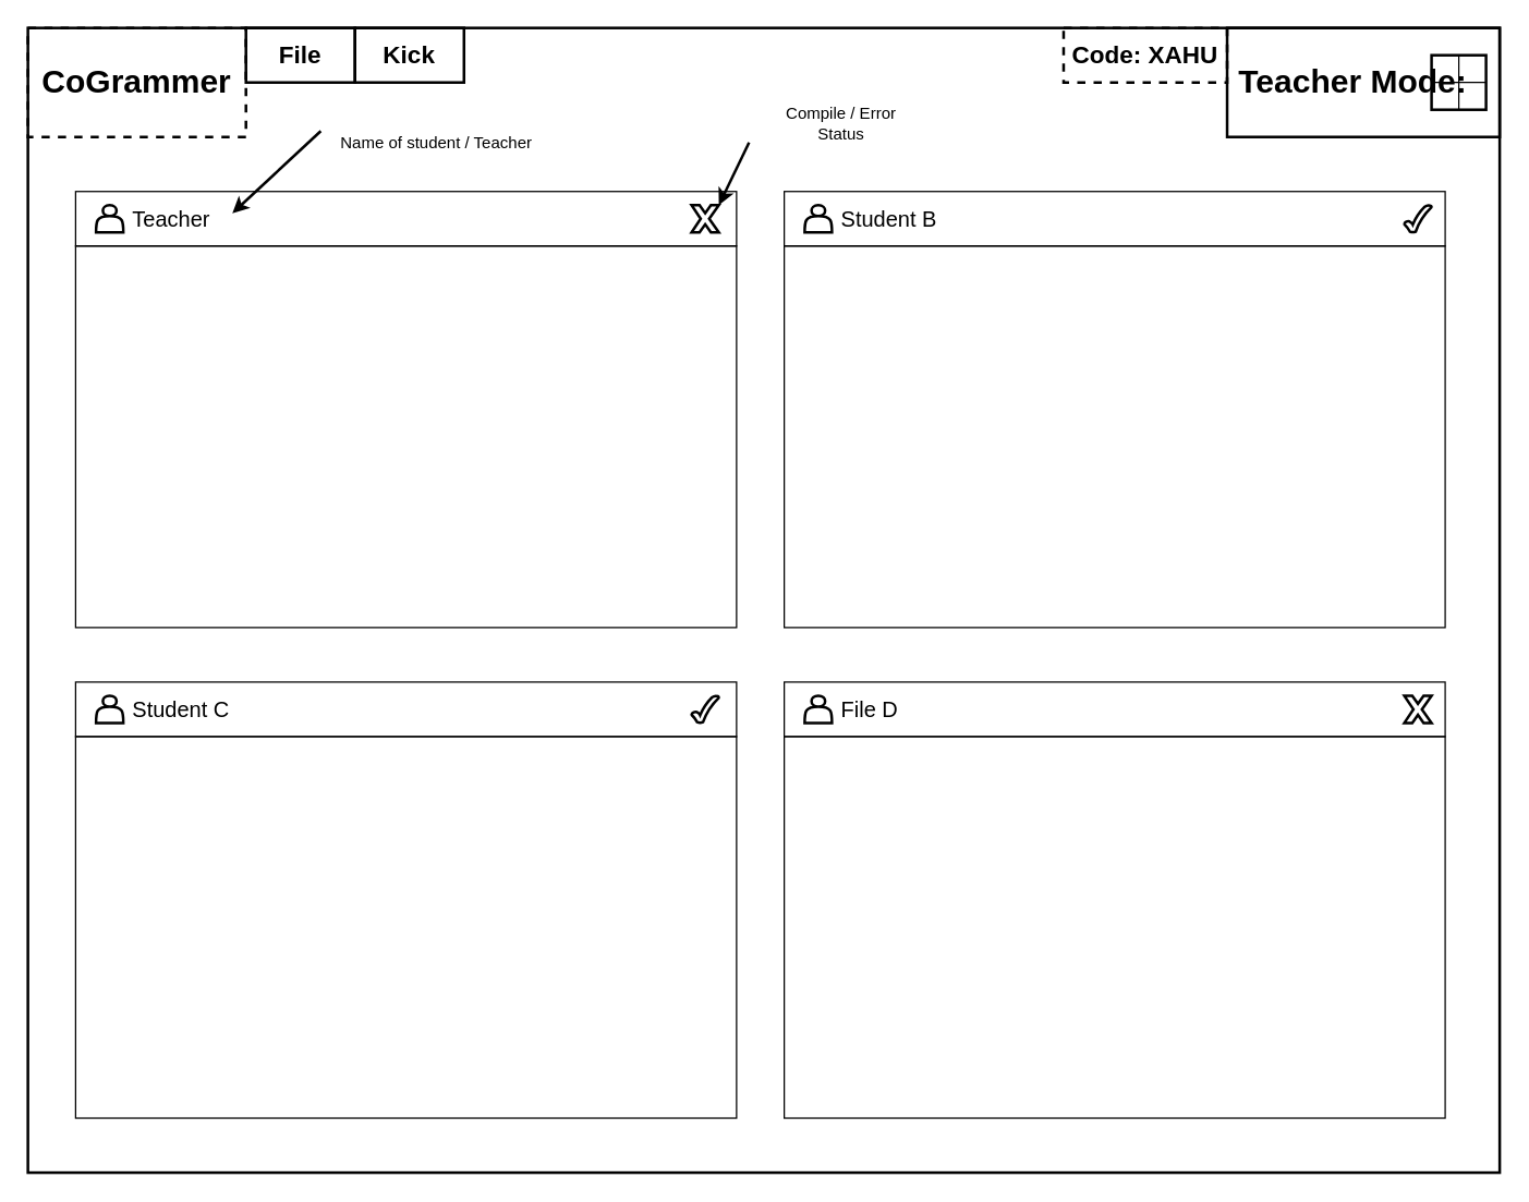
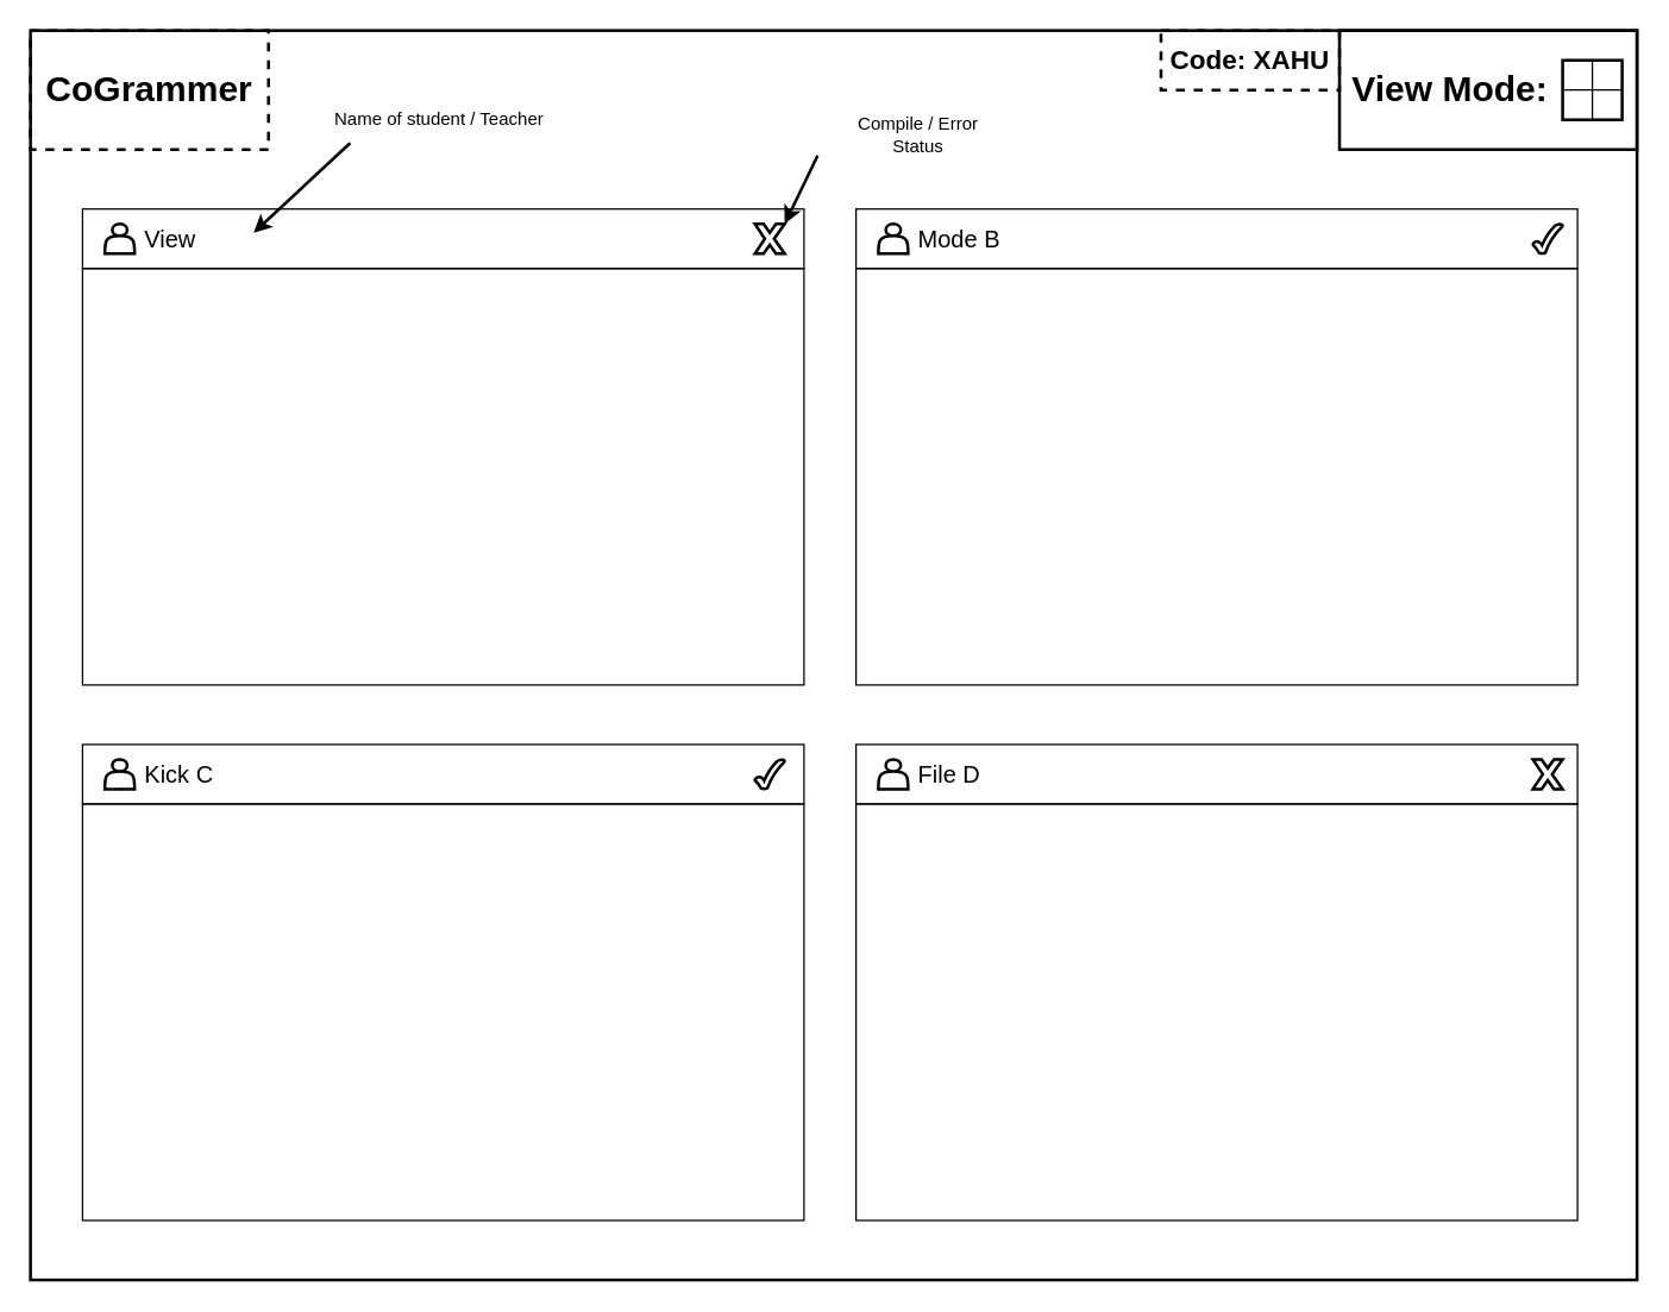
- <mxCell id="28" value="&lt;b&gt;&lt;font style=&quot;font-size: 18px&quot;&gt;File&lt;/font&gt;&lt;/b&gt;" style="rounded=0;whiteSpace=wrap;html=1;strokeWidth=2;fillColor=none;align=center;" parent="1" vertex="1"><mxGeometry x="180" y="20" width="80" height="40" as="geometry" /></mxCell>
- <mxCell id="29" value="&lt;b&gt;&lt;font style=&quot;font-size: 18px&quot;&gt;Kick&lt;/font&gt;&lt;/b&gt;" style="rounded=0;whiteSpace=wrap;html=1;strokeWidth=2;fillColor=none;align=center;" parent="1" vertex="1"><mxGeometry x="260" y="20" width="80" height="40" as="geometry" /></mxCell>
- <mxCell id="11" value="&lt;b&gt;&lt;font style=&quot;font-size: 24px&quot;&gt;&amp;nbsp;Teacher Mode:&amp;nbsp;&lt;/font&gt;&lt;/b&gt;" style="rounded=0;whiteSpace=wrap;html=1;fillColor=none;align=left;strokeWidth=2;" parent="1" vertex="1"><mxGeometry x="900" y="20" width="200" height="80" as="geometry" /></mxCell>
+ <mxCell id="11" value="&lt;b&gt;&lt;font style=&quot;font-size: 24px&quot;&gt;&amp;nbsp;View Mode:&amp;nbsp;&lt;/font&gt;&lt;/b&gt;" style="rounded=0;whiteSpace=wrap;html=1;fillColor=none;align=left;strokeWidth=2;" parent="1" vertex="1"><mxGeometry x="900" y="20" width="200" height="80" as="geometry" /></mxCell>
- <mxCell id="26" value="Name of student / Teacher" style="text;html=1;strokeColor=none;fillColor=none;align=center;verticalAlign=middle;whiteSpace=wrap;rounded=0;" parent="1" vertex="1"><mxGeometry x="245" y="95" width="150" height="20" as="geometry" /></mxCell>
+ <mxCell id="26" value="Name of student / Teacher" style="text;html=1;strokeColor=none;fillColor=none;align=center;verticalAlign=middle;whiteSpace=wrap;rounded=0;" parent="1" vertex="1"><mxGeometry x="220" y="70" width="150" height="20" as="geometry" /></mxCell>
- <mxCell id="10" value="&lt;font style=&quot;font-size: 16px&quot;&gt;&amp;nbsp; &amp;nbsp; &amp;nbsp; &amp;nbsp; &amp;nbsp;Teacher&lt;/font&gt;" style="rounded=0;whiteSpace=wrap;html=1;fillColor=none;align=left;" parent="1" vertex="1"><mxGeometry x="55" y="140" width="485" height="40" as="geometry" /></mxCell>
+ <mxCell id="10" value="&lt;font style=&quot;font-size: 16px&quot;&gt;&amp;nbsp; &amp;nbsp; &amp;nbsp; &amp;nbsp; &amp;nbsp;View&lt;/font&gt;" style="rounded=0;whiteSpace=wrap;html=1;fillColor=none;align=left;" parent="1" vertex="1"><mxGeometry x="55" y="140" width="485" height="40" as="geometry" /></mxCell>
- <mxCell id="3" value="&lt;span style=&quot;font-size: 16px;&quot;&gt;&amp;nbsp; &amp;nbsp; &amp;nbsp; &amp;nbsp; &amp;nbsp;Student B&lt;/span&gt;" style="rounded=0;whiteSpace=wrap;html=1;fillColor=none;align=left;" parent="1" vertex="1"><mxGeometry x="575" y="140" width="485" height="40" as="geometry" /></mxCell>
+ <mxCell id="3" value="&lt;span style=&quot;font-size: 16px;&quot;&gt;&amp;nbsp; &amp;nbsp; &amp;nbsp; &amp;nbsp; &amp;nbsp;Mode B&lt;/span&gt;" style="rounded=0;whiteSpace=wrap;html=1;fillColor=none;align=left;" parent="1" vertex="1"><mxGeometry x="575" y="140" width="485" height="40" as="geometry" /></mxCell>
- <mxCell id="8" value="&lt;span style=&quot;font-size: 16px;&quot;&gt;&amp;nbsp; &amp;nbsp; &amp;nbsp; &amp;nbsp; &amp;nbsp;Student C&lt;/span&gt;" style="rounded=0;whiteSpace=wrap;html=1;fillColor=none;align=left;" parent="1" vertex="1"><mxGeometry x="55" y="500" width="485" height="40" as="geometry" /></mxCell>
+ <mxCell id="8" value="&lt;span style=&quot;font-size: 16px;&quot;&gt;&amp;nbsp; &amp;nbsp; &amp;nbsp; &amp;nbsp; &amp;nbsp;Kick C&lt;/span&gt;" style="rounded=0;whiteSpace=wrap;html=1;fillColor=none;align=left;" parent="1" vertex="1"><mxGeometry x="55" y="500" width="485" height="40" as="geometry" /></mxCell>
